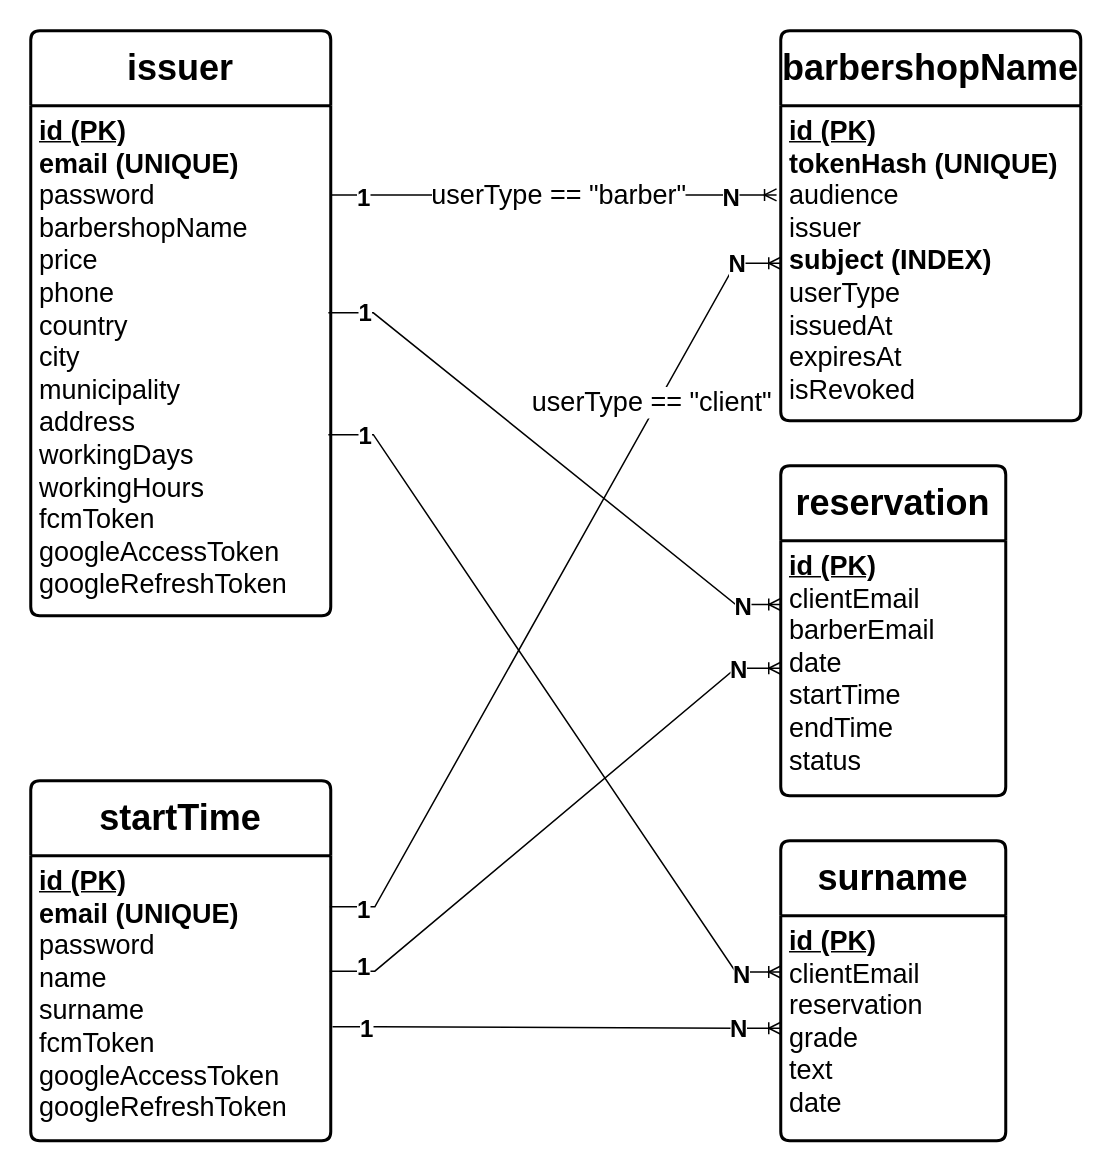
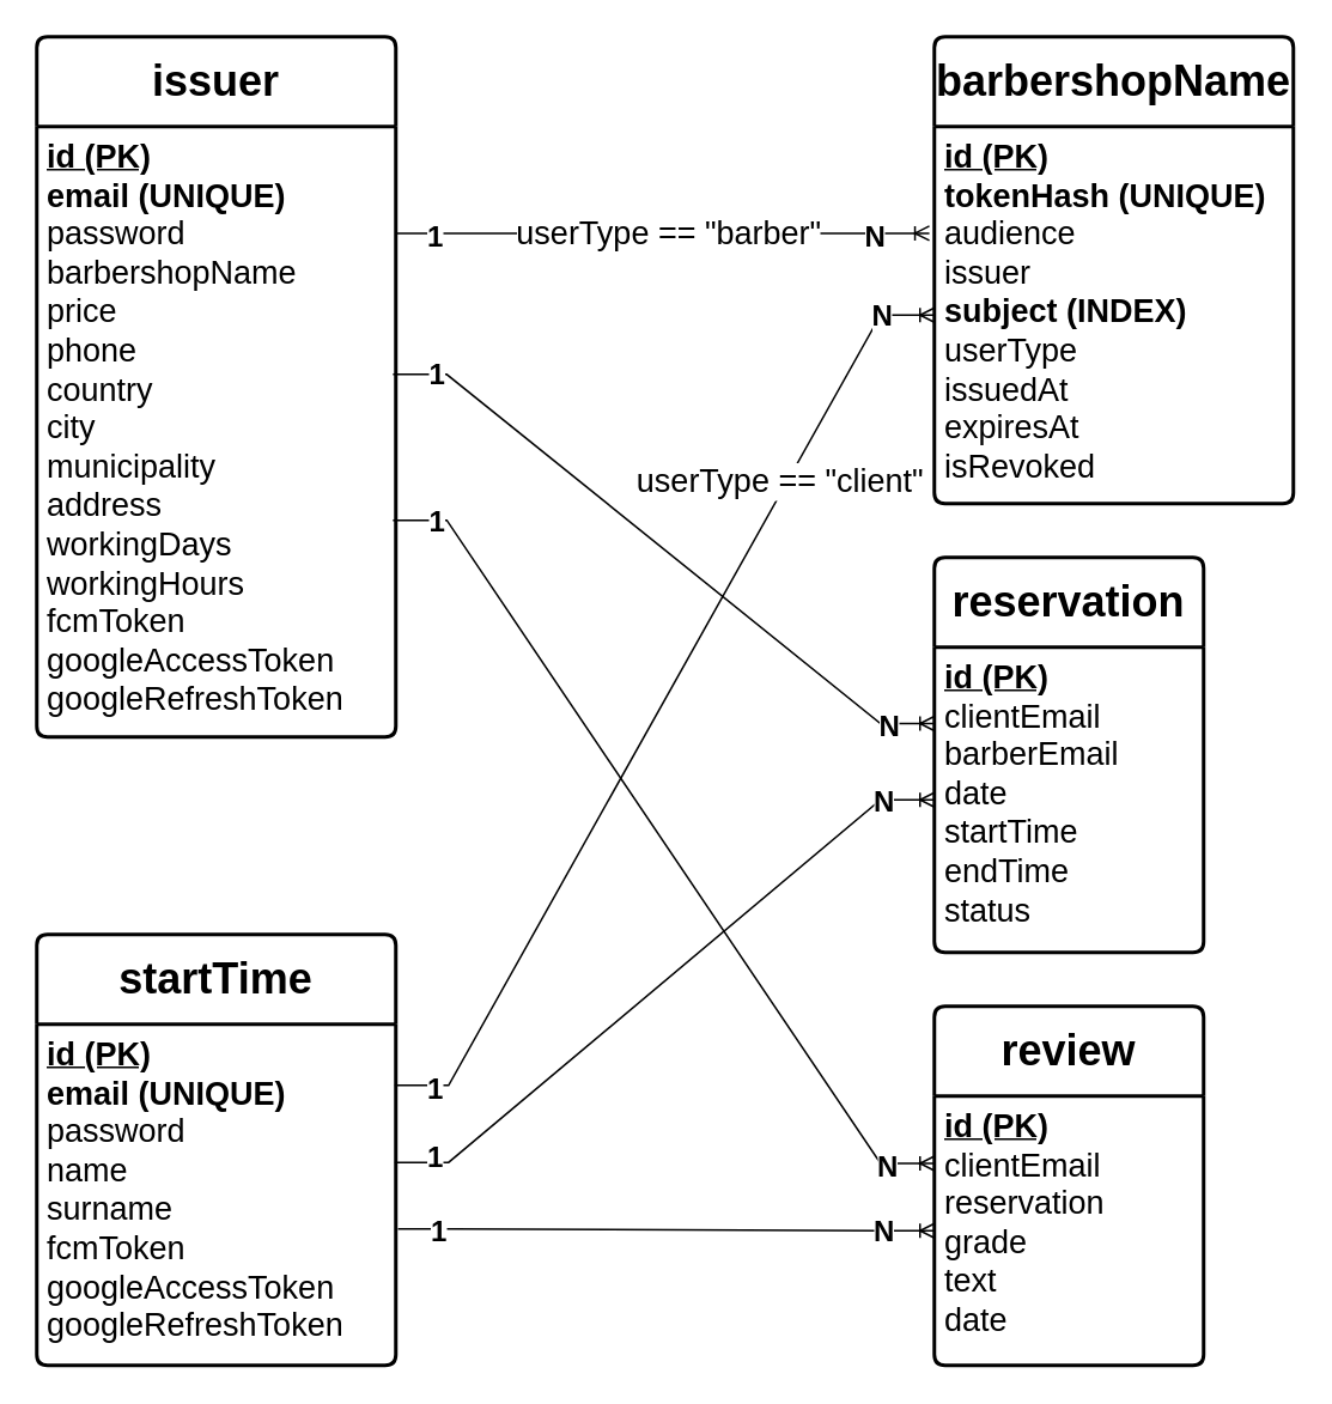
- <mxCell id="10" value="&lt;font style=&quot;font-size: 24px;&quot;&gt;&lt;b&gt;surname&lt;/b&gt;&lt;/font&gt;" style="swimlane;childLayout=stackLayout;horizontal=1;startSize=50;horizontalStack=0;rounded=1;fontSize=14;fontStyle=0;strokeWidth=2;resizeParent=0;resizeLast=1;shadow=0;dashed=0;align=center;arcSize=4;whiteSpace=wrap;html=1;" parent="1" vertex="1"><mxGeometry x="520" y="560" width="150" height="200" as="geometry" /></mxCell>
+ <mxCell id="10" value="&lt;font style=&quot;font-size: 24px;&quot;&gt;&lt;b&gt;review&lt;/b&gt;&lt;/font&gt;" style="swimlane;childLayout=stackLayout;horizontal=1;startSize=50;horizontalStack=0;rounded=1;fontSize=14;fontStyle=0;strokeWidth=2;resizeParent=0;resizeLast=1;shadow=0;dashed=0;align=center;arcSize=4;whiteSpace=wrap;html=1;" parent="1" vertex="1"><mxGeometry x="520" y="560" width="150" height="200" as="geometry" /></mxCell>
